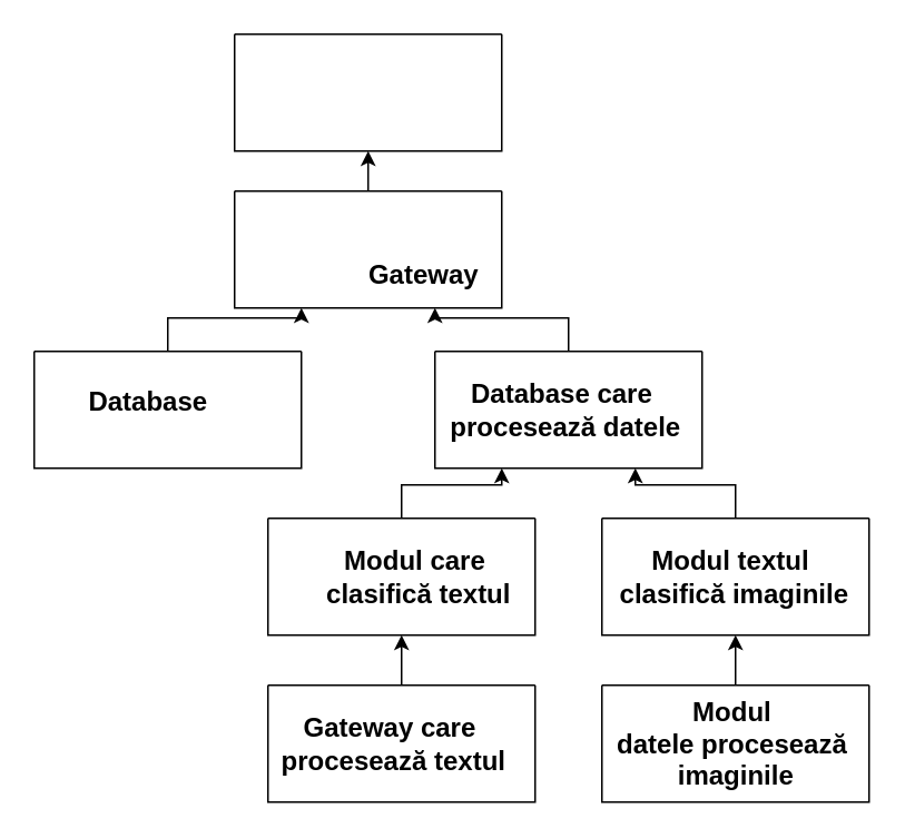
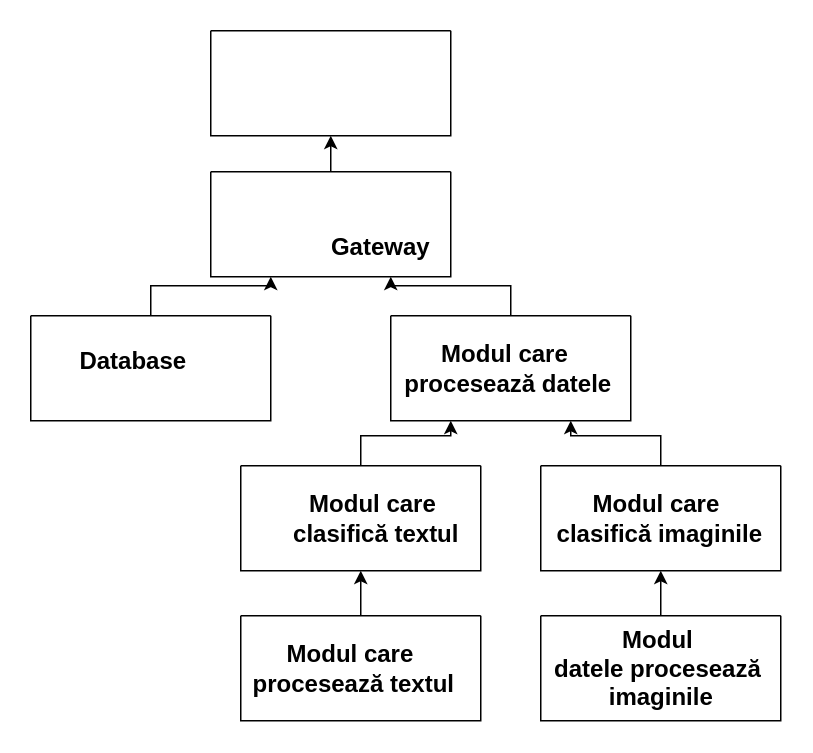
- <mxCell id="11" value="&lt;b&gt;&lt;font style=&quot;font-size: 16px;&quot;&gt;Database care&amp;nbsp;&lt;/font&gt;&lt;/b&gt;&lt;div&gt;&lt;b&gt;&lt;font style=&quot;font-size: 16px;&quot;&gt;procesează datele&lt;/font&gt;&lt;/b&gt;&lt;/div&gt;" style="text;html=1;align=center;verticalAlign=middle;resizable=0;points=[];autosize=1;strokeColor=none;fillColor=none;strokeWidth=4;" vertex="1" parent="10"><mxGeometry x="-2.5" y="10" width="160" height="50" as="geometry" /></mxCell>
+ <mxCell id="11" value="&lt;b&gt;&lt;font style=&quot;font-size: 16px;&quot;&gt;Modul care&amp;nbsp;&lt;/font&gt;&lt;/b&gt;&lt;div&gt;&lt;b&gt;&lt;font style=&quot;font-size: 16px;&quot;&gt;procesează datele&lt;/font&gt;&lt;/b&gt;&lt;/div&gt;" style="text;html=1;align=center;verticalAlign=middle;resizable=0;points=[];autosize=1;strokeColor=none;fillColor=none;strokeWidth=4;" vertex="1" parent="10"><mxGeometry x="-2.5" y="10" width="160" height="50" as="geometry" /></mxCell>
- <mxCell id="14" value="&lt;b&gt;&lt;font style=&quot;font-size: 16px;&quot;&gt;Modul textul&amp;nbsp;&lt;/font&gt;&lt;/b&gt;&lt;div&gt;&lt;b&gt;&lt;font style=&quot;font-size: 16px;&quot;&gt;clasifică imaginile&lt;/font&gt;&lt;/b&gt;&lt;/div&gt;" style="text;html=1;align=center;verticalAlign=middle;resizable=0;points=[];autosize=1;strokeColor=none;fillColor=none;strokeWidth=4;" vertex="1" parent="13"><mxGeometry x="-1.25" y="10" width="160" height="50" as="geometry" /></mxCell>
+ <mxCell id="14" value="&lt;b&gt;&lt;font style=&quot;font-size: 16px;&quot;&gt;Modul care&amp;nbsp;&lt;/font&gt;&lt;/b&gt;&lt;div&gt;&lt;b&gt;&lt;font style=&quot;font-size: 16px;&quot;&gt;clasifică imaginile&lt;/font&gt;&lt;/b&gt;&lt;/div&gt;" style="text;html=1;align=center;verticalAlign=middle;resizable=0;points=[];autosize=1;strokeColor=none;fillColor=none;strokeWidth=4;" vertex="1" parent="13"><mxGeometry x="-1.25" y="10" width="160" height="50" as="geometry" /></mxCell>
- <mxCell id="17" value="&lt;b&gt;&lt;font style=&quot;font-size: 16px;&quot;&gt;Gateway care&amp;nbsp;&lt;/font&gt;&lt;/b&gt;&lt;div&gt;&lt;span style=&quot;font-size: 16px;&quot;&gt;&lt;b&gt;procesează textul&lt;/b&gt;&lt;/span&gt;&lt;/div&gt;" style="text;html=1;align=center;verticalAlign=middle;resizable=0;points=[];autosize=1;strokeColor=none;fillColor=none;strokeWidth=4;" vertex="1" parent="16"><mxGeometry x="-5" y="10" width="160" height="50" as="geometry" /></mxCell>
+ <mxCell id="17" value="&lt;b&gt;&lt;font style=&quot;font-size: 16px;&quot;&gt;Modul care&amp;nbsp;&lt;/font&gt;&lt;/b&gt;&lt;div&gt;&lt;span style=&quot;font-size: 16px;&quot;&gt;&lt;b&gt;procesează textul&lt;/b&gt;&lt;/span&gt;&lt;/div&gt;" style="text;html=1;align=center;verticalAlign=middle;resizable=0;points=[];autosize=1;strokeColor=none;fillColor=none;strokeWidth=4;" vertex="1" parent="16"><mxGeometry x="-5" y="10" width="160" height="50" as="geometry" /></mxCell>
